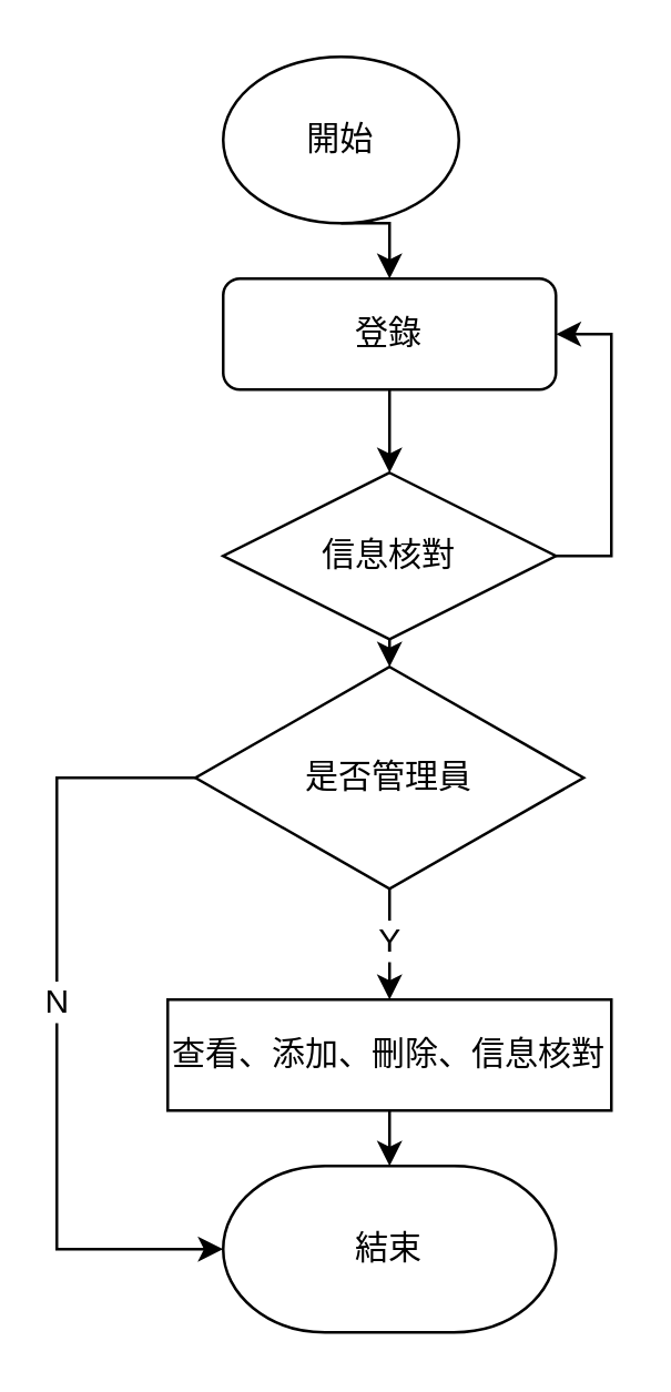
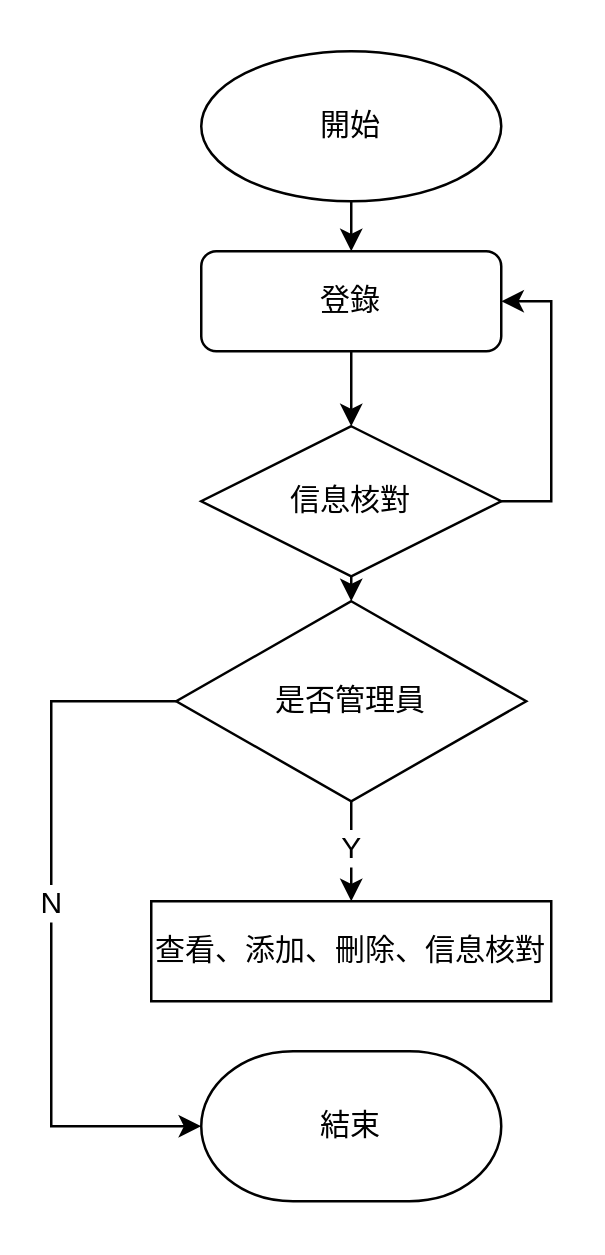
- <mxCell id="3" value="開始" style="strokeWidth=1;html=1;shape=mxgraph.flowchart.start_1;whiteSpace=wrap;" vertex="1" parent="1"><mxGeometry x="80" y="20" width="85" height="60" as="geometry" /></mxCell>
+ <mxCell id="3" value="開始" style="strokeWidth=1;html=1;shape=mxgraph.flowchart.start_1;whiteSpace=wrap;" vertex="1" parent="1"><mxGeometry x="80" y="20" width="120" height="60" as="geometry" /></mxCell>
- <mxCell id="14" style="edgeStyle=orthogonalEdgeStyle;rounded=0;orthogonalLoop=1;jettySize=auto;html=1;exitX=0.5;exitY=1;exitDx=0;exitDy=0;entryX=0.5;entryY=0;entryDx=0;entryDy=0;entryPerimeter=0;" edge="1" parent="1" source="10" target="4"><mxGeometry relative="1" as="geometry" /></mxCell>
